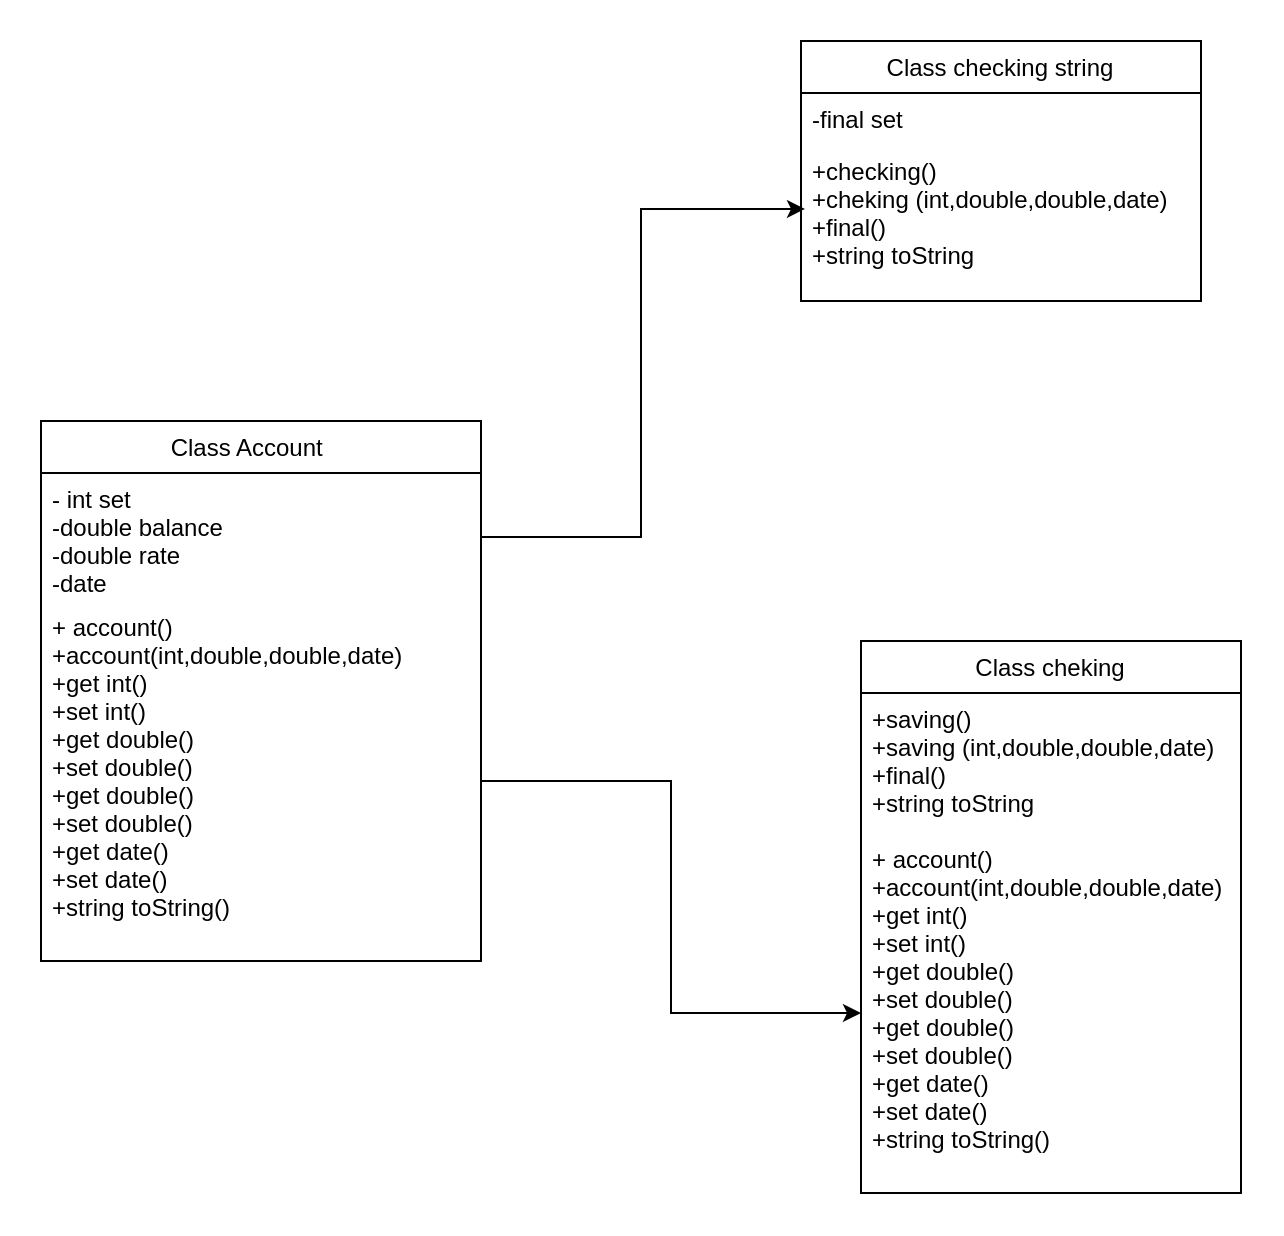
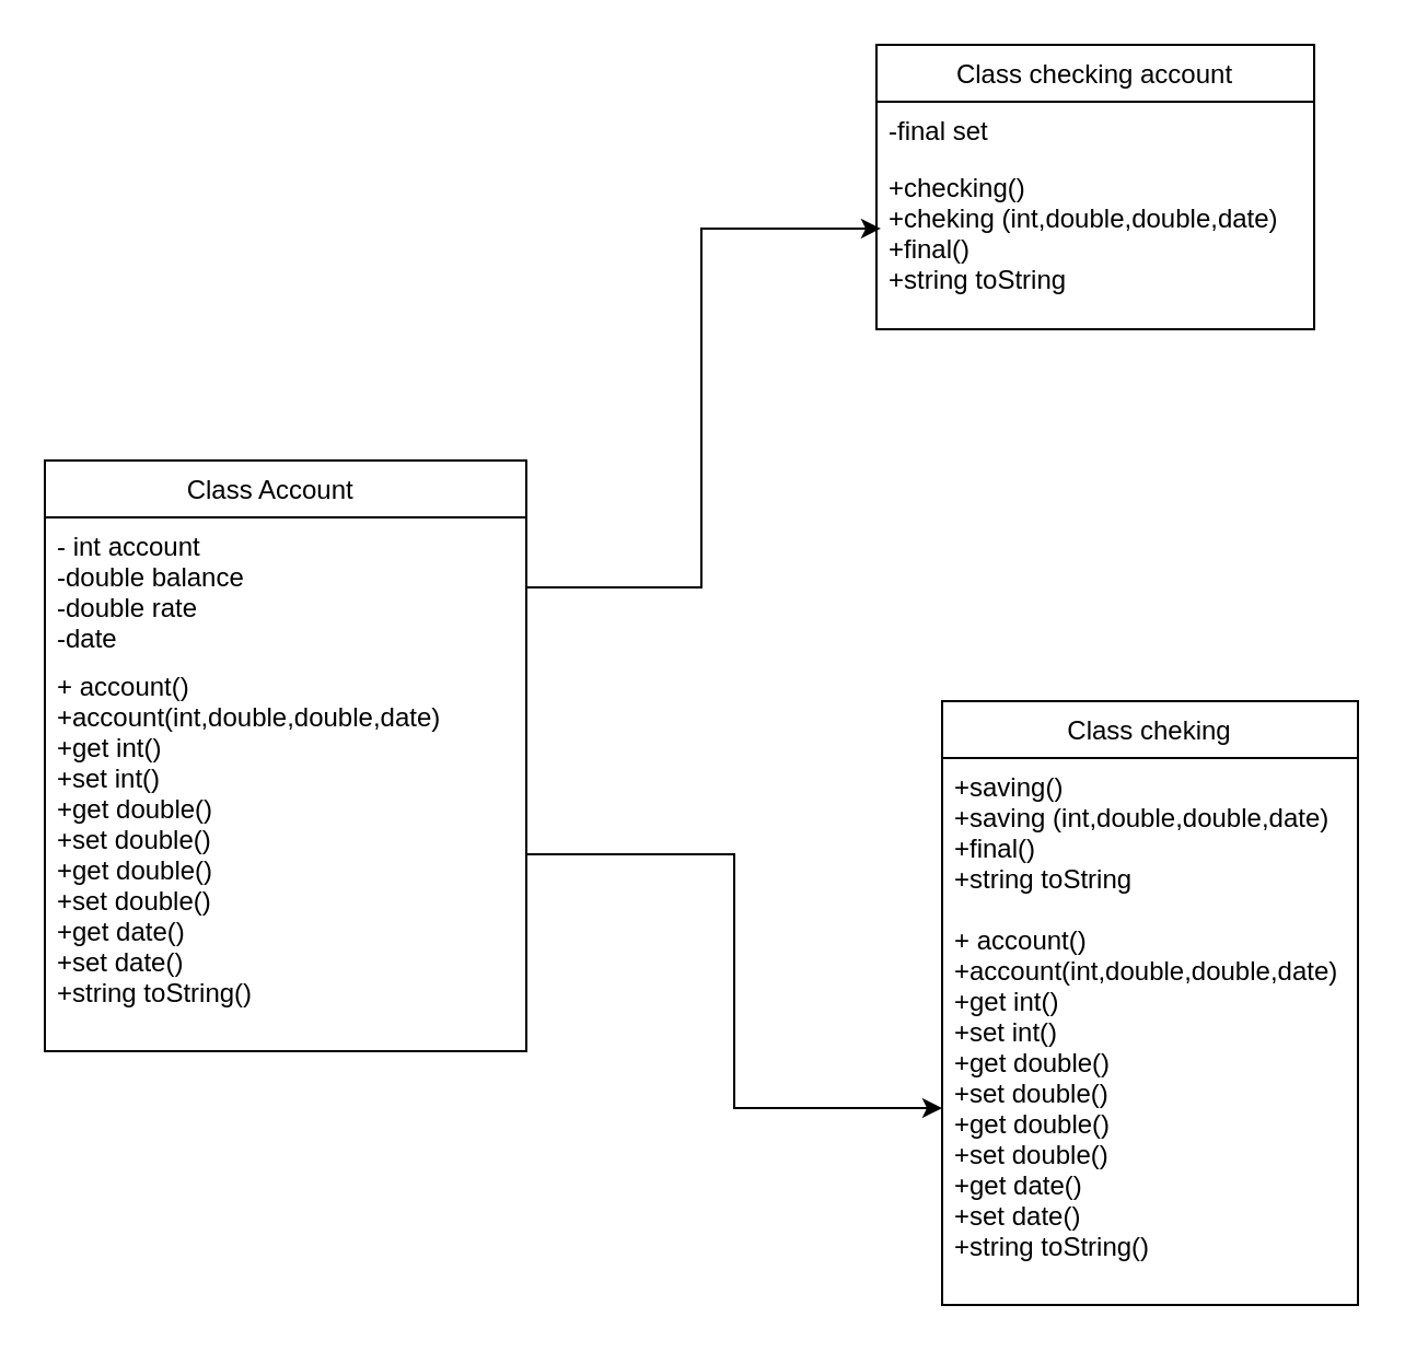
- <mxCell id="5" value="Class checking string" style="swimlane;fontStyle=0;childLayout=stackLayout;horizontal=1;startSize=26;fillColor=none;horizontalStack=0;resizeParent=1;resizeParentMax=0;resizeLast=0;collapsible=1;marginBottom=0;" vertex="1" parent="1"><mxGeometry x="400" y="20" width="200" height="130" as="geometry" /></mxCell>
+ <mxCell id="5" value="Class checking account" style="swimlane;fontStyle=0;childLayout=stackLayout;horizontal=1;startSize=26;fillColor=none;horizontalStack=0;resizeParent=1;resizeParentMax=0;resizeLast=0;collapsible=1;marginBottom=0;" vertex="1" parent="1"><mxGeometry x="400" y="20" width="200" height="130" as="geometry" /></mxCell>
- <mxCell id="3" value="- int set&#10;-double balance&#10;-double rate&#10;-date&#10;" style="text;strokeColor=none;fillColor=none;align=left;verticalAlign=top;spacingLeft=4;spacingRight=4;overflow=hidden;rotatable=0;points=[[0,0.5],[1,0.5]];portConstraint=eastwest;" vertex="1" parent="2"><mxGeometry y="26" width="220" height="64" as="geometry" /></mxCell>
+ <mxCell id="3" value="- int account&#10;-double balance&#10;-double rate&#10;-date&#10;" style="text;strokeColor=none;fillColor=none;align=left;verticalAlign=top;spacingLeft=4;spacingRight=4;overflow=hidden;rotatable=0;points=[[0,0.5],[1,0.5]];portConstraint=eastwest;" vertex="1" parent="2"><mxGeometry y="26" width="220" height="64" as="geometry" /></mxCell>
